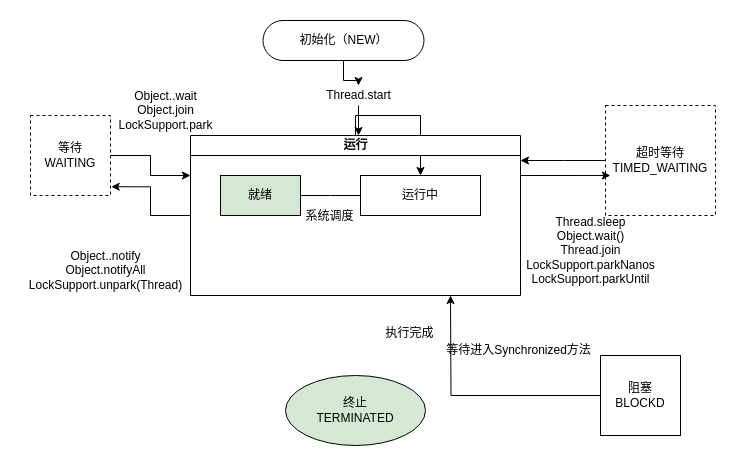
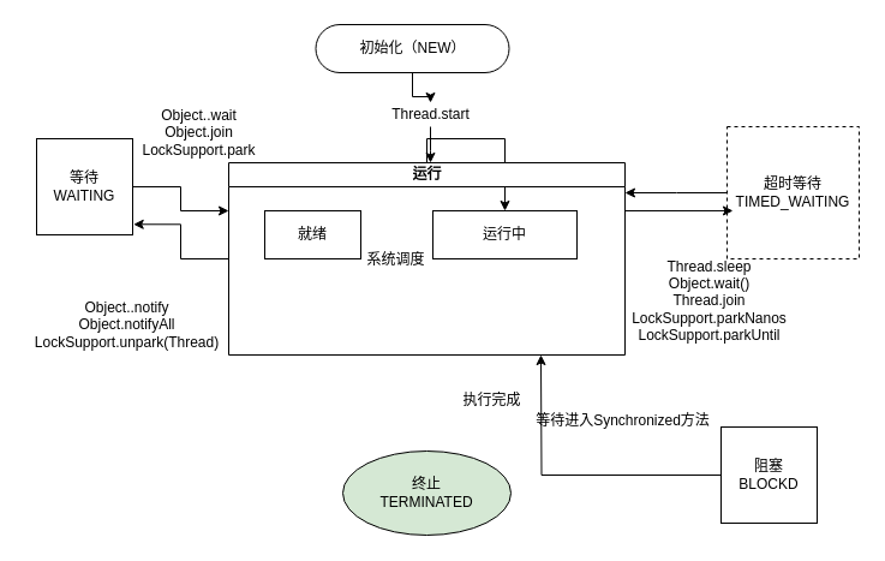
- <mxCell id="12" value="等待&lt;br&gt;WAITING" style="whiteSpace=wrap;html=1;aspect=fixed;labelBackgroundColor=none;fontFamily=Helvetica;dashed=1;" parent="1" vertex="1"><mxGeometry x="30" y="115" width="80" height="80" as="geometry" /></mxCell>
+ <mxCell id="12" value="等待&lt;br&gt;WAITING" style="whiteSpace=wrap;html=1;aspect=fixed;labelBackgroundColor=none;fontFamily=Helvetica;" parent="1" vertex="1"><mxGeometry x="30" y="115" width="80" height="80" as="geometry" /></mxCell>
- <mxCell id="18" value="就绪" style="whiteSpace=wrap;html=1;treeFolding=1;treeMoving=1;newEdgeStyle={&quot;edgeStyle&quot;:&quot;elbowEdgeStyle&quot;,&quot;startArrow&quot;:&quot;none&quot;,&quot;endArrow&quot;:&quot;none&quot;};fillColor=#d5e8d4;" parent="16" vertex="1"><mxGeometry x="30" y="40" width="80" height="40" as="geometry" /></mxCell>
+ <mxCell id="18" value="就绪" style="whiteSpace=wrap;html=1;treeFolding=1;treeMoving=1;newEdgeStyle={&quot;edgeStyle&quot;:&quot;elbowEdgeStyle&quot;,&quot;startArrow&quot;:&quot;none&quot;,&quot;endArrow&quot;:&quot;none&quot;};" parent="16" vertex="1"><mxGeometry x="30" y="40" width="80" height="40" as="geometry" /></mxCell>
- <mxCell id="17" value="" style="edgeStyle=elbowEdgeStyle;elbow=vertical;startArrow=none;endArrow=none;rounded=0;" parent="16" source="18" target="19" edge="1"><mxGeometry relative="1" as="geometry" /></mxCell>
